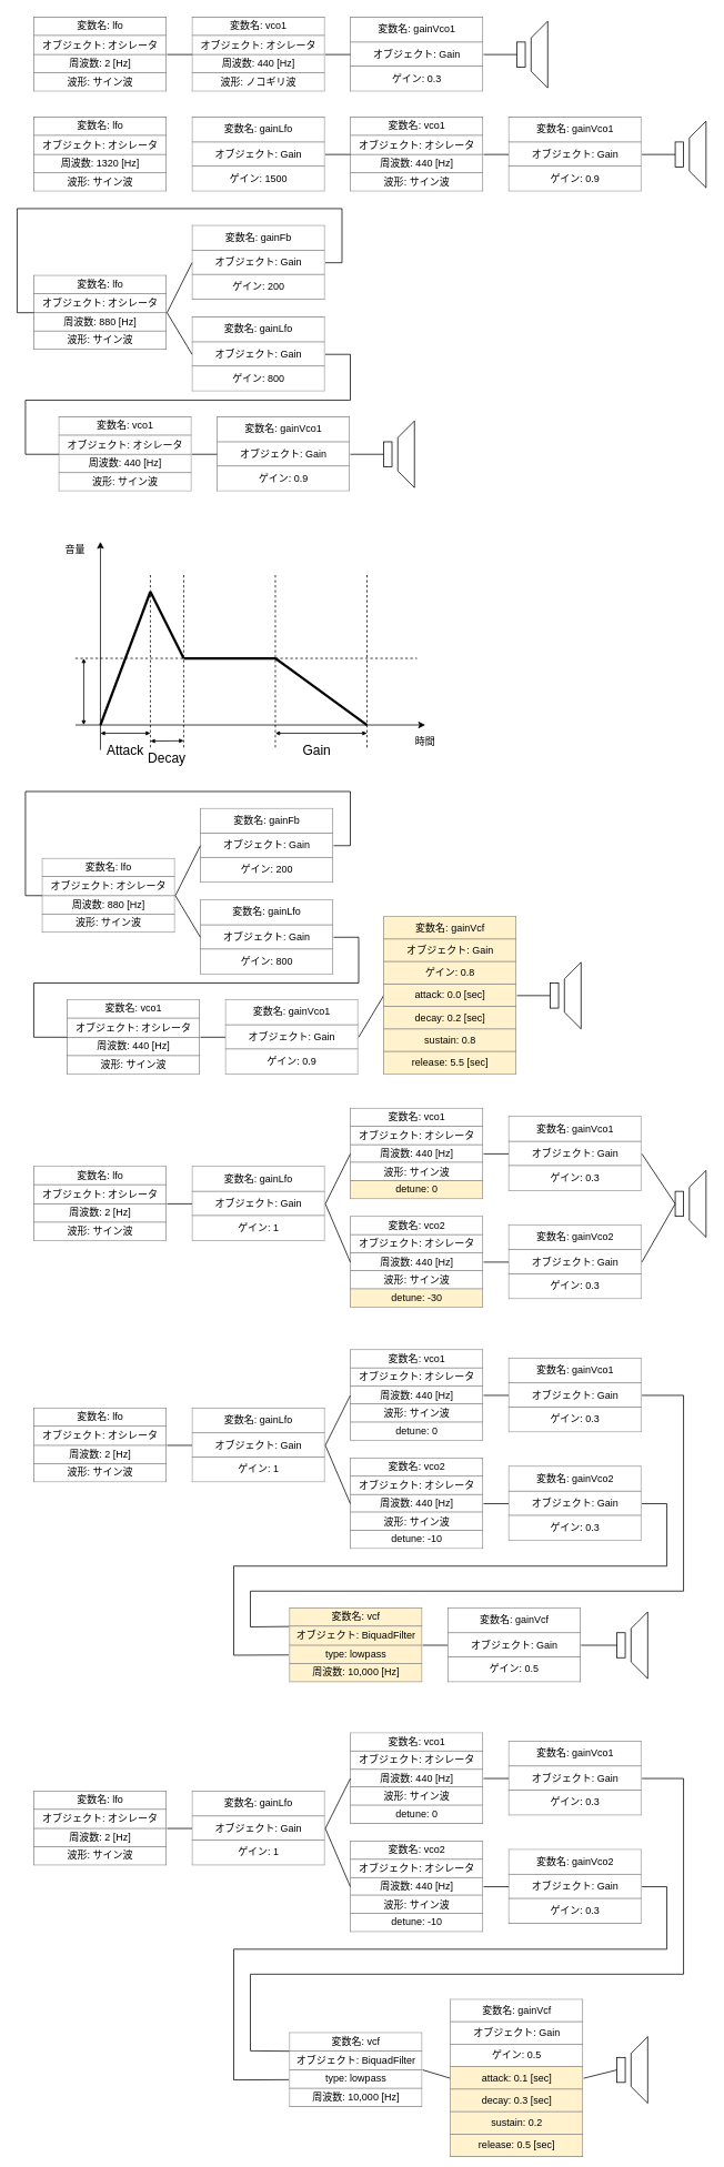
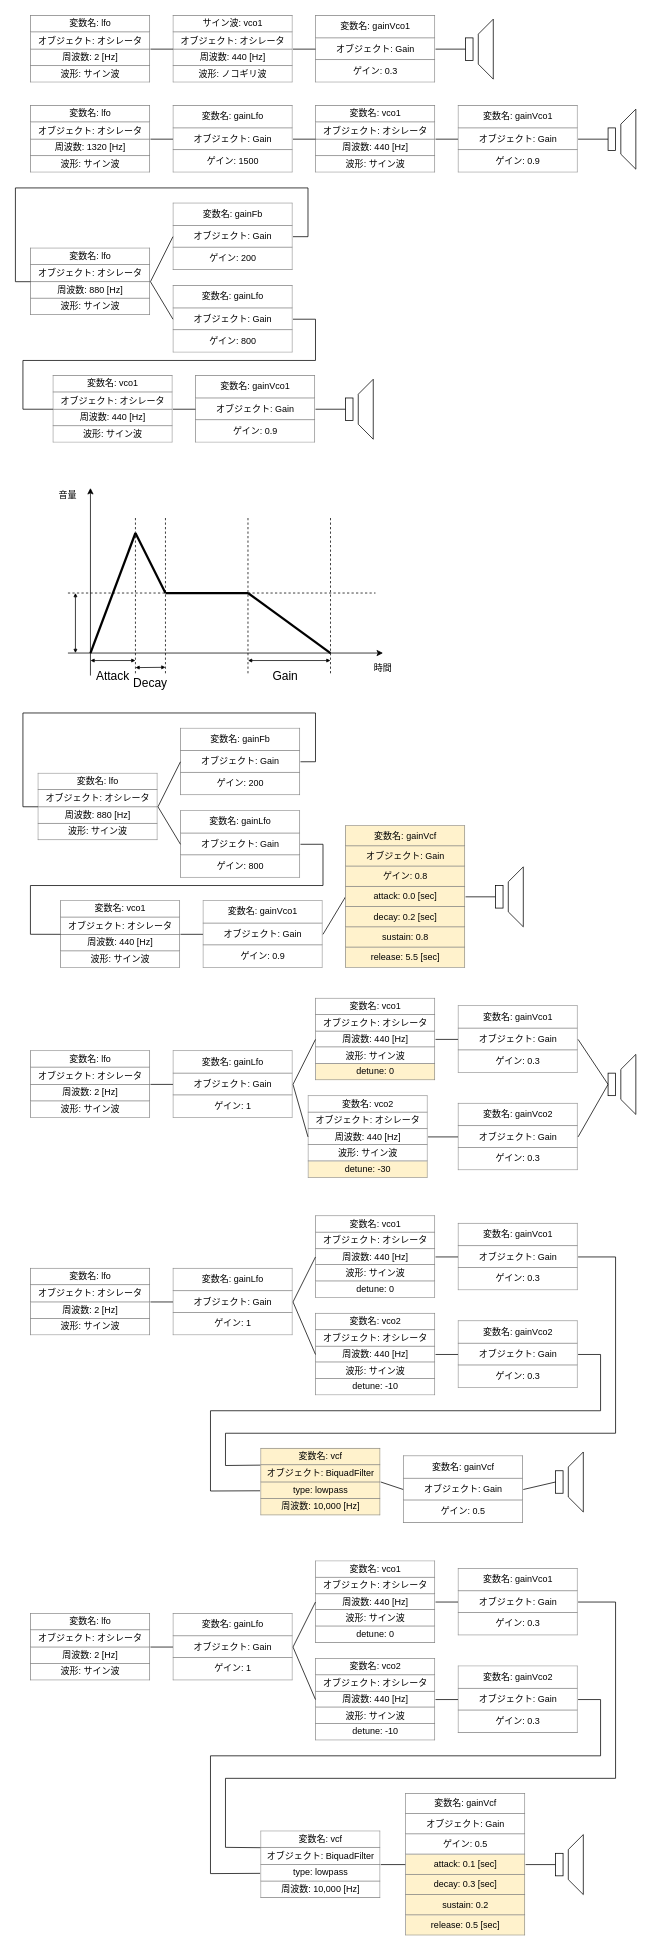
- <mxCell id="4" value="&lt;table border=&quot;1&quot; width=&quot;100%&quot; style=&quot;width: 100% ; height: 100% ; border-collapse: collapse&quot;&gt;&lt;tbody&gt;&lt;tr&gt;&lt;td align=&quot;center&quot;&gt;変数名: vco1&lt;/td&gt;&lt;/tr&gt;&lt;tr&gt;&lt;td align=&quot;center&quot;&gt;オブジェクト: オシレータ&lt;/td&gt;&lt;/tr&gt;&lt;tr&gt;&lt;td align=&quot;center&quot;&gt;周波数: 440 [Hz]&lt;/td&gt;&lt;/tr&gt;&lt;tr&gt;&lt;td style=&quot;text-align: center&quot;&gt;波形: ノコギリ波&lt;/td&gt;&lt;/tr&gt;&lt;/tbody&gt;&lt;/table&gt;" style="text;html=1;strokeColor=none;fillColor=none;overflow=fill;" vertex="1" parent="2"><mxGeometry x="190" width="160" height="90" as="geometry" /></mxCell>
+ <mxCell id="4" value="&lt;table border=&quot;1&quot; width=&quot;100%&quot; style=&quot;width: 100% ; height: 100% ; border-collapse: collapse&quot;&gt;&lt;tbody&gt;&lt;tr&gt;&lt;td align=&quot;center&quot;&gt;サイン波: vco1&lt;/td&gt;&lt;/tr&gt;&lt;tr&gt;&lt;td align=&quot;center&quot;&gt;オブジェクト: オシレータ&lt;/td&gt;&lt;/tr&gt;&lt;tr&gt;&lt;td align=&quot;center&quot;&gt;周波数: 440 [Hz]&lt;/td&gt;&lt;/tr&gt;&lt;tr&gt;&lt;td style=&quot;text-align: center&quot;&gt;波形: ノコギリ波&lt;/td&gt;&lt;/tr&gt;&lt;/tbody&gt;&lt;/table&gt;" style="text;html=1;strokeColor=none;fillColor=none;overflow=fill;" vertex="1" parent="2"><mxGeometry x="190" width="160" height="90" as="geometry" /></mxCell>
+ <mxCell id="31" value="" style="endArrow=none;html=1;entryX=0;entryY=0.5;entryDx=0;entryDy=0;exitX=1;exitY=0.5;exitDx=0;exitDy=0;" edge="1" parent="16" source="17" target="30"><mxGeometry width="50" height="50" relative="1" as="geometry"><mxPoint x="180.0" y="375" as="sourcePoint" /><mxPoint x="400" y="375" as="targetPoint" /></mxGeometry></mxCell>
- <mxCell id="91" value="&lt;table border=&quot;1&quot; width=&quot;100%&quot; style=&quot;width: 100% ; height: 100% ; border-collapse: collapse&quot;&gt;&lt;tbody&gt;&lt;tr&gt;&lt;td align=&quot;center&quot;&gt;変数名: vco2&lt;/td&gt;&lt;/tr&gt;&lt;tr&gt;&lt;td align=&quot;center&quot;&gt;オブジェクト: オシレータ&lt;/td&gt;&lt;/tr&gt;&lt;tr&gt;&lt;td align=&quot;center&quot;&gt;周波数: 440 [Hz]&lt;/td&gt;&lt;/tr&gt;&lt;tr&gt;&lt;td style=&quot;text-align: center&quot;&gt;波形: サイン波&lt;/td&gt;&lt;/tr&gt;&lt;tr&gt;&lt;td style=&quot;text-align: center ; background-color: rgb(255 , 242 , 204)&quot;&gt;detune: -30&lt;/td&gt;&lt;/tr&gt;&lt;/tbody&gt;&lt;/table&gt;" style="text;html=1;strokeColor=none;fillColor=none;overflow=fill;" vertex="1" parent="1"><mxGeometry x="420" y="1460" width="160" height="110" as="geometry" /></mxCell>
+ <mxCell id="91" value="&lt;table border=&quot;1&quot; width=&quot;100%&quot; style=&quot;width: 100% ; height: 100% ; border-collapse: collapse&quot;&gt;&lt;tbody&gt;&lt;tr&gt;&lt;td align=&quot;center&quot;&gt;変数名: vco2&lt;/td&gt;&lt;/tr&gt;&lt;tr&gt;&lt;td align=&quot;center&quot;&gt;オブジェクト: オシレータ&lt;/td&gt;&lt;/tr&gt;&lt;tr&gt;&lt;td align=&quot;center&quot;&gt;周波数: 440 [Hz]&lt;/td&gt;&lt;/tr&gt;&lt;tr&gt;&lt;td style=&quot;text-align: center&quot;&gt;波形: サイン波&lt;/td&gt;&lt;/tr&gt;&lt;tr&gt;&lt;td style=&quot;text-align: center ; background-color: rgb(255 , 242 , 204)&quot;&gt;detune: -30&lt;/td&gt;&lt;/tr&gt;&lt;/tbody&gt;&lt;/table&gt;" style="text;html=1;strokeColor=none;fillColor=none;overflow=fill;" vertex="1" parent="1"><mxGeometry x="410" y="1460" width="160" height="110" as="geometry" /></mxCell>
- <mxCell id="133" value="&lt;table border=&quot;1&quot; width=&quot;100%&quot; style=&quot;width: 100% ; height: 100% ; border-collapse: collapse&quot;&gt;&lt;tbody&gt;&lt;tr&gt;&lt;td align=&quot;center&quot;&gt;変数名: gainVcf&lt;/td&gt;&lt;/tr&gt;&lt;tr&gt;&lt;td align=&quot;center&quot;&gt;オブジェクト: Gain&lt;/td&gt;&lt;/tr&gt;&lt;tr&gt;&lt;td align=&quot;center&quot;&gt;ゲイン: 0.5&lt;br&gt;&lt;/td&gt;&lt;/tr&gt;&lt;/tbody&gt;&lt;/table&gt;" style="text;html=1;strokeColor=none;fillColor=none;overflow=fill;" vertex="1" parent="1"><mxGeometry x="537" y="1930" width="160" height="90" as="geometry" /></mxCell>
+ <mxCell id="133" value="&lt;table border=&quot;1&quot; width=&quot;100%&quot; style=&quot;width: 100% ; height: 100% ; border-collapse: collapse&quot;&gt;&lt;tbody&gt;&lt;tr&gt;&lt;td align=&quot;center&quot;&gt;変数名: gainVcf&lt;/td&gt;&lt;/tr&gt;&lt;tr&gt;&lt;td align=&quot;center&quot;&gt;オブジェクト: Gain&lt;/td&gt;&lt;/tr&gt;&lt;tr&gt;&lt;td align=&quot;center&quot;&gt;ゲイン: 0.5&lt;br&gt;&lt;/td&gt;&lt;/tr&gt;&lt;/tbody&gt;&lt;/table&gt;" style="text;html=1;strokeColor=none;fillColor=none;overflow=fill;" vertex="1" parent="1"><mxGeometry x="537" y="1940" width="160" height="90" as="geometry" /></mxCell>
- <mxCell id="151" value="&lt;table border=&quot;1&quot; width=&quot;100%&quot; style=&quot;width: 100% ; height: 100% ; border-collapse: collapse&quot;&gt;&lt;tbody&gt;&lt;tr&gt;&lt;td align=&quot;center&quot;&gt;変数名: gainVcf&lt;/td&gt;&lt;/tr&gt;&lt;tr&gt;&lt;td align=&quot;center&quot;&gt;オブジェクト: Gain&lt;/td&gt;&lt;/tr&gt;&lt;tr&gt;&lt;td align=&quot;center&quot;&gt;ゲイン: 0.5&lt;br&gt;&lt;/td&gt;&lt;/tr&gt;&lt;tr&gt;&lt;td style=&quot;text-align: center ; background-color: rgb(255 , 242 , 204)&quot;&gt;attack: 0.1 [sec]&lt;/td&gt;&lt;/tr&gt;&lt;tr&gt;&lt;td style=&quot;text-align: center ; background-color: rgb(255 , 242 , 204)&quot;&gt;decay: 0.3 [sec]&lt;/td&gt;&lt;/tr&gt;&lt;tr&gt;&lt;td style=&quot;text-align: center ; background-color: rgb(255 , 242 , 204)&quot;&gt;sustain: 0.2&lt;/td&gt;&lt;/tr&gt;&lt;tr&gt;&lt;td style=&quot;text-align: center ; background-color: rgb(255 , 242 , 204)&quot;&gt;release: 0.5 [sec]&lt;/td&gt;&lt;/tr&gt;&lt;/tbody&gt;&lt;/table&gt;" style="text;html=1;strokeColor=none;fillColor=none;overflow=fill;" vertex="1" parent="1"><mxGeometry x="540" y="2400" width="160" height="189.94" as="geometry" /></mxCell>
+ <mxCell id="151" value="&lt;table border=&quot;1&quot; width=&quot;100%&quot; style=&quot;width: 100% ; height: 100% ; border-collapse: collapse&quot;&gt;&lt;tbody&gt;&lt;tr&gt;&lt;td align=&quot;center&quot;&gt;変数名: gainVcf&lt;/td&gt;&lt;/tr&gt;&lt;tr&gt;&lt;td align=&quot;center&quot;&gt;オブジェクト: Gain&lt;/td&gt;&lt;/tr&gt;&lt;tr&gt;&lt;td align=&quot;center&quot;&gt;ゲイン: 0.5&lt;br&gt;&lt;/td&gt;&lt;/tr&gt;&lt;tr&gt;&lt;td style=&quot;text-align: center ; background-color: rgb(255 , 242 , 204)&quot;&gt;attack: 0.1 [sec]&lt;/td&gt;&lt;/tr&gt;&lt;tr&gt;&lt;td style=&quot;text-align: center ; background-color: rgb(255 , 242 , 204)&quot;&gt;decay: 0.3 [sec]&lt;/td&gt;&lt;/tr&gt;&lt;tr&gt;&lt;td style=&quot;text-align: center ; background-color: rgb(255 , 242 , 204)&quot;&gt;sustain: 0.2&lt;/td&gt;&lt;/tr&gt;&lt;tr&gt;&lt;td style=&quot;text-align: center ; background-color: rgb(255 , 242 , 204)&quot;&gt;release: 0.5 [sec]&lt;/td&gt;&lt;/tr&gt;&lt;/tbody&gt;&lt;/table&gt;" style="text;html=1;strokeColor=none;fillColor=none;overflow=fill;" vertex="1" parent="1"><mxGeometry x="540" y="2390" width="160" height="189.94" as="geometry" /></mxCell>
